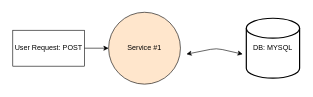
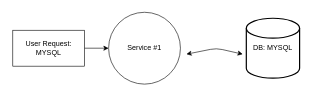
- <mxCell id="2" value="User Request: POST" style="rounded=0;whiteSpace=wrap;html=1;" vertex="1" parent="1"><mxGeometry x="20" y="50" width="120" height="60" as="geometry" /></mxCell>
+ <mxCell id="2" value="User Request: MYSQL" style="rounded=0;whiteSpace=wrap;html=1;" vertex="1" parent="1"><mxGeometry x="20" y="50" width="120" height="60" as="geometry" /></mxCell>
- <mxCell id="4" value="Service #1" style="ellipse;whiteSpace=wrap;html=1;fillColor=#ffe6cc;" vertex="1" parent="1"><mxGeometry x="180" y="20" width="120" height="120" as="geometry" /></mxCell>
+ <mxCell id="4" value="Service #1" style="ellipse;whiteSpace=wrap;html=1;" vertex="1" parent="1"><mxGeometry x="180" y="20" width="120" height="120" as="geometry" /></mxCell>
